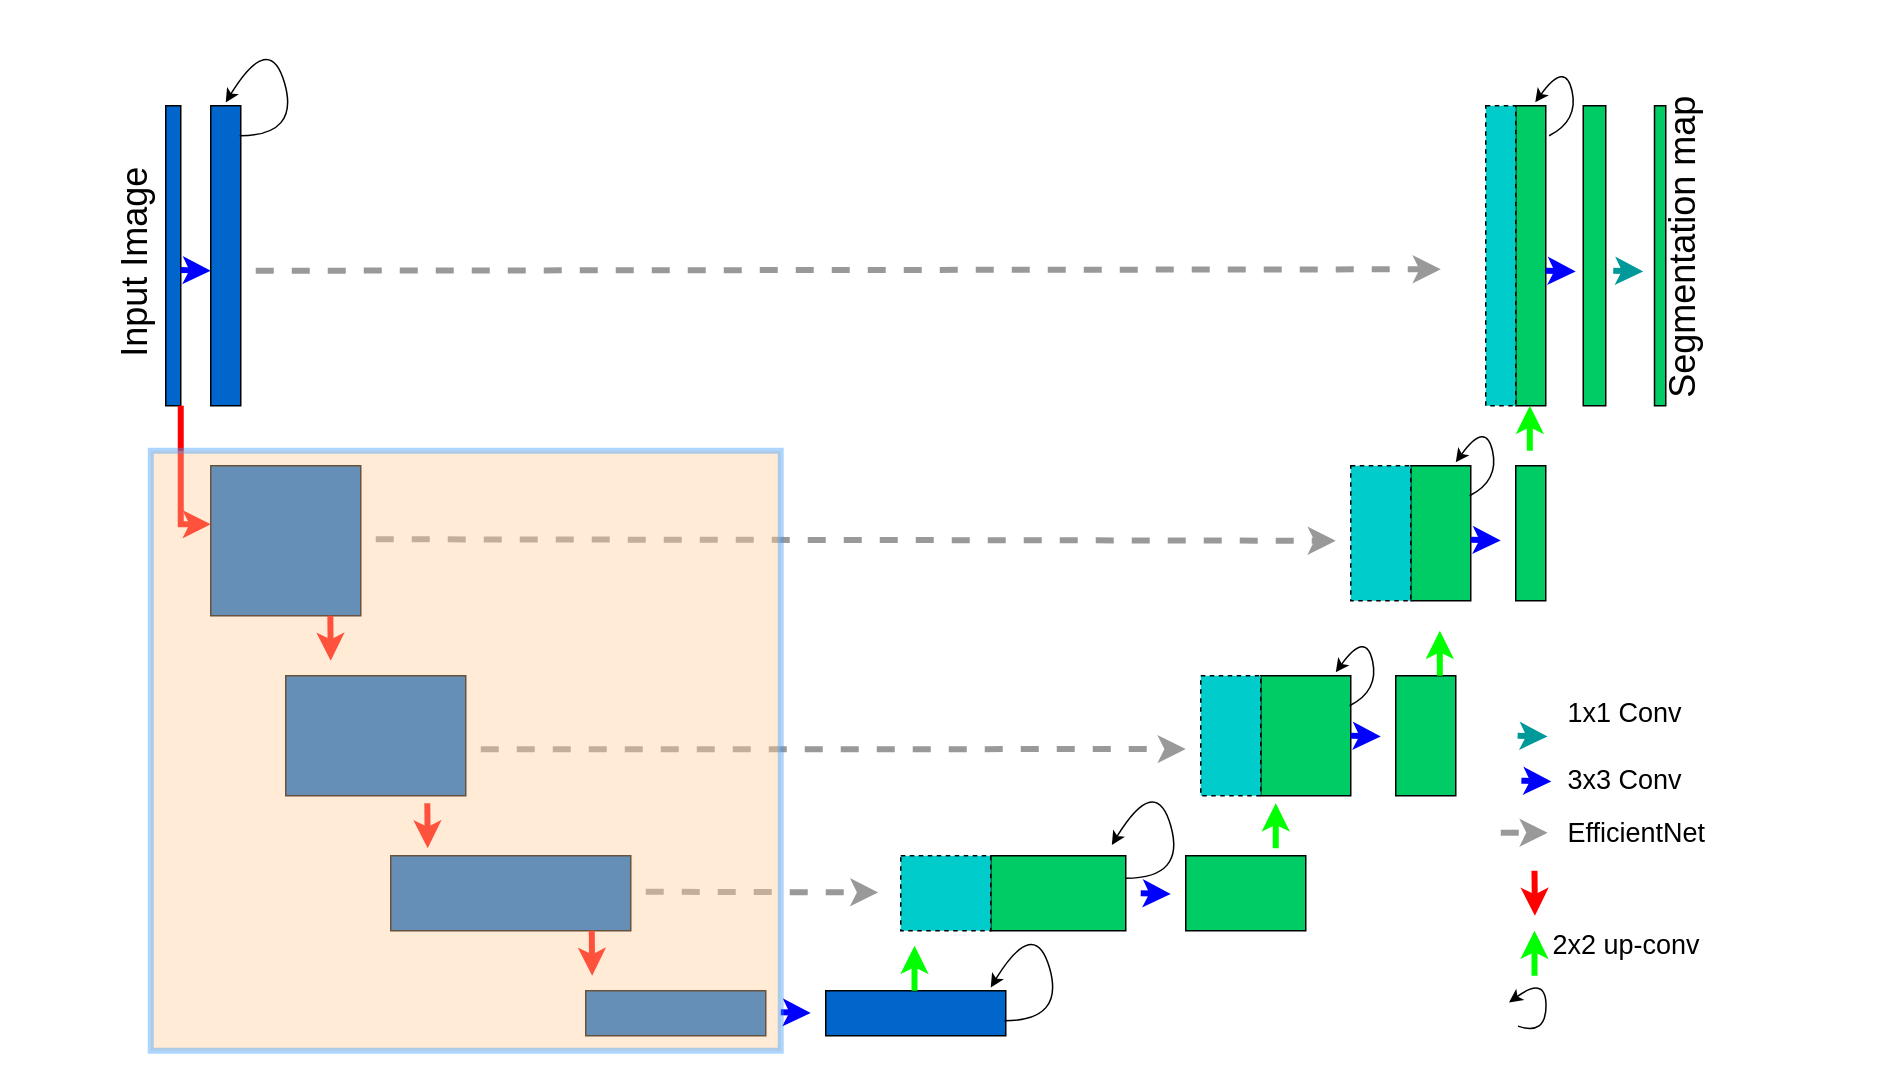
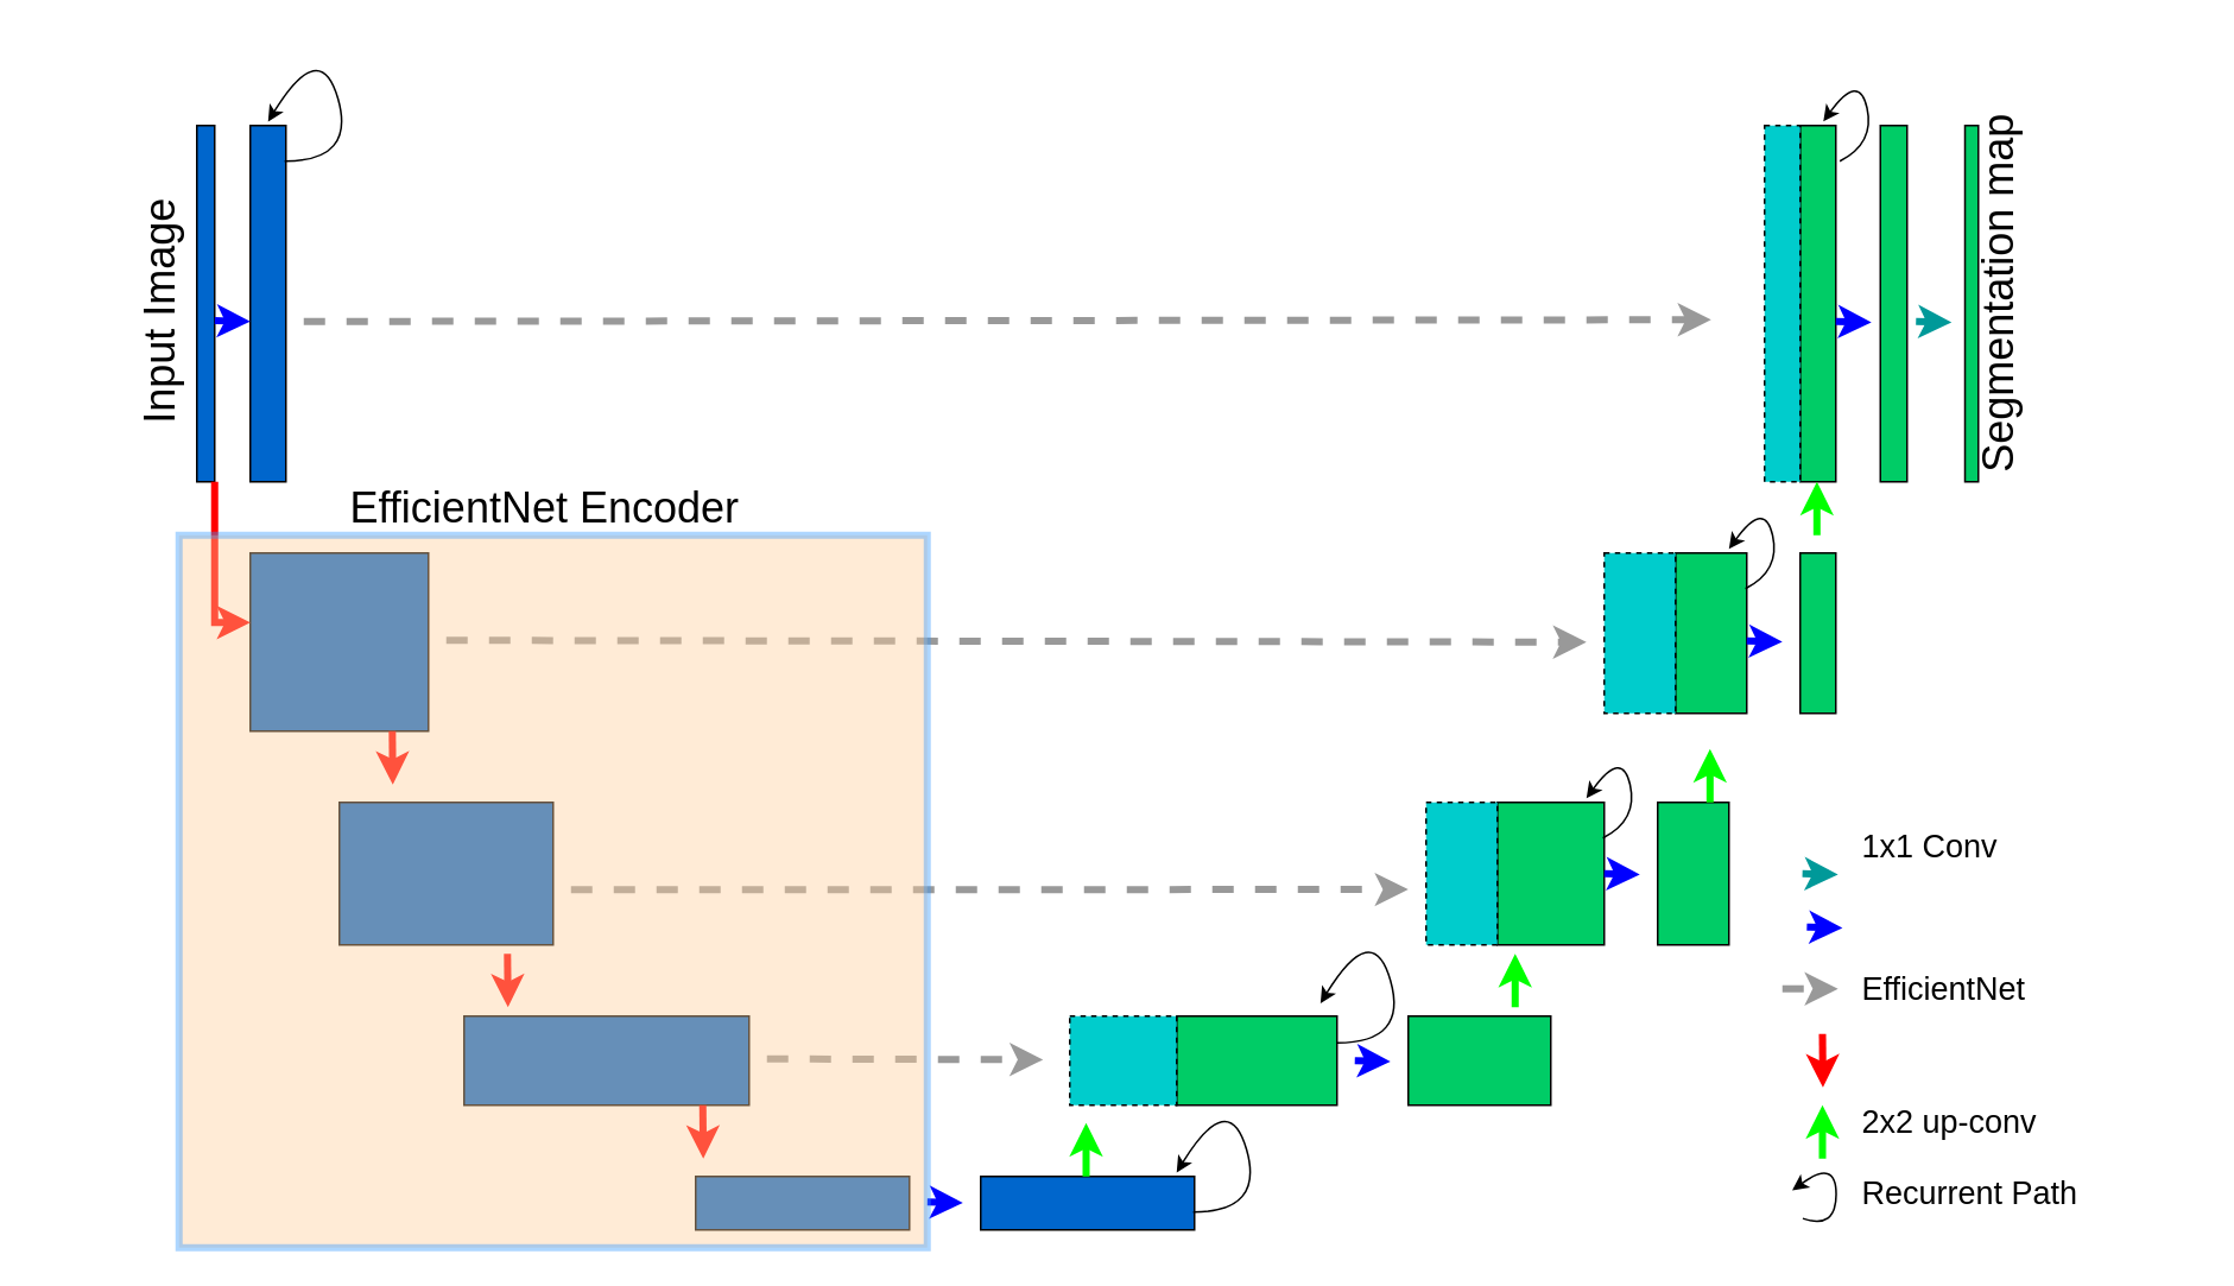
+ <mxCell id="55" value="&lt;font color=&quot;#000000&quot;&gt;EfficientNet Encoder&lt;/font&gt;" style="text;html=1;align=center;verticalAlign=middle;resizable=0;points=[];autosize=1;strokeColor=none;fillColor=none;fontSize=24;fontColor=#FFFFFF;" parent="2" vertex="1"><mxGeometry x="115" y="250" width="230" height="30" as="geometry" /></mxCell>
- <mxCell id="61" value="3x3 Conv" style="text;html=1;resizable=0;autosize=1;align=left;verticalAlign=middle;points=[];fillColor=none;strokeColor=none;rounded=0;dashed=1;fontSize=18;" parent="2" vertex="1"><mxGeometry x="967.5" y="485" width="90" height="30" as="geometry" /></mxCell>
- <mxCell id="43" value="2x2 up-conv" style="text;html=1;resizable=0;autosize=1;align=left;verticalAlign=middle;points=[];fillColor=none;strokeColor=none;rounded=0;dashed=1;fontSize=18;" parent="2" vertex="1"><mxGeometry x="957.5" y="595" width="110" height="30" as="geometry" /></mxCell>
+ <mxCell id="43" value="2x2 up-conv" style="text;html=1;resizable=0;autosize=1;align=left;verticalAlign=middle;points=[];fillColor=none;strokeColor=none;rounded=0;dashed=1;fontSize=18;" parent="2" vertex="1"><mxGeometry x="967.5" y="595" width="110" height="30" as="geometry" /></mxCell>
+ <mxCell id="44" value="Recurrent Path" style="text;html=1;resizable=0;autosize=1;align=left;verticalAlign=middle;points=[];fillColor=none;strokeColor=none;rounded=0;dashed=1;fontSize=18;" parent="2" vertex="1"><mxGeometry x="967.5" y="635" width="140" height="30" as="geometry" /></mxCell>
